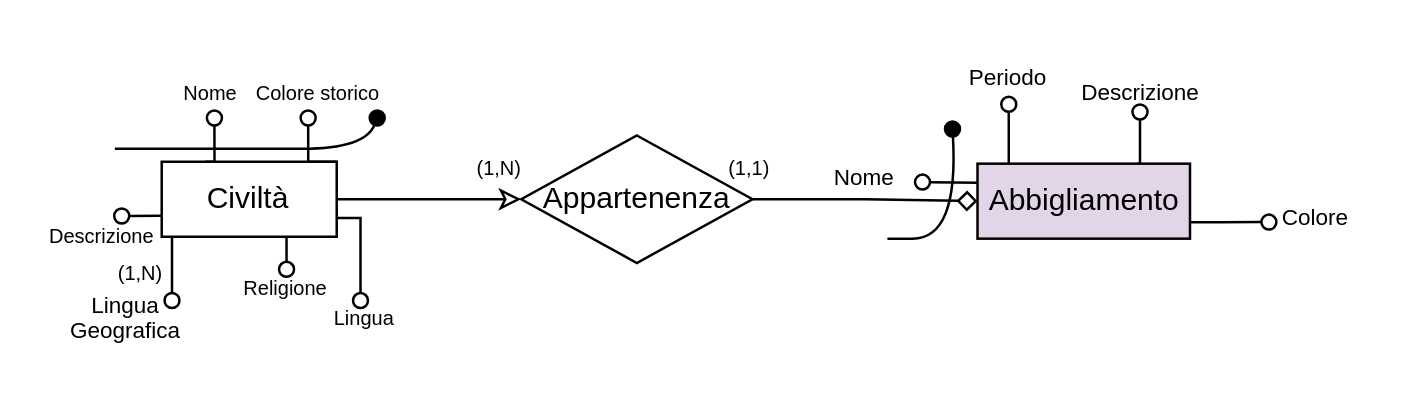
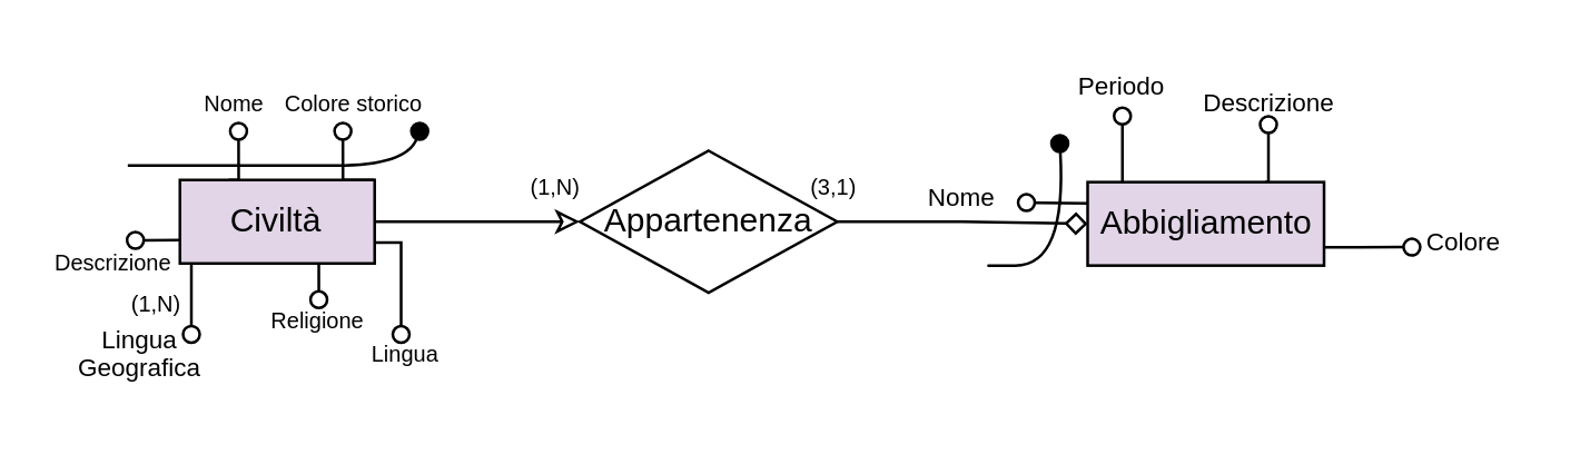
- <mxCell id="31" value="&lt;span style=&quot;font-size: 8px;&quot;&gt;(1,1)&lt;/span&gt;" style="text;html=1;align=center;verticalAlign=middle;whiteSpace=wrap;rounded=1;strokeColor=none;glass=0;" vertex="1" parent="1"><mxGeometry x="288" y="62.87" width="22.5" height="6.75" as="geometry" /></mxCell>
+ <mxCell id="31" value="&lt;span style=&quot;font-size: 8px;&quot;&gt;(3,1)&lt;/span&gt;" style="text;html=1;align=center;verticalAlign=middle;whiteSpace=wrap;rounded=1;strokeColor=none;glass=0;" vertex="1" parent="1"><mxGeometry x="288" y="62.87" width="22.5" height="6.75" as="geometry" /></mxCell>
- <mxCell id="17" value="Civiltà" style="whiteSpace=wrap;html=1;align=center;" vertex="1" parent="1"><mxGeometry x="64.19" y="64.1" width="70" height="30" as="geometry" /></mxCell>
+ <mxCell id="17" value="Civiltà" style="whiteSpace=wrap;html=1;align=center;fillColor=#e1d5e7;" vertex="1" parent="1"><mxGeometry x="64.19" y="64.1" width="70" height="30" as="geometry" /></mxCell>
